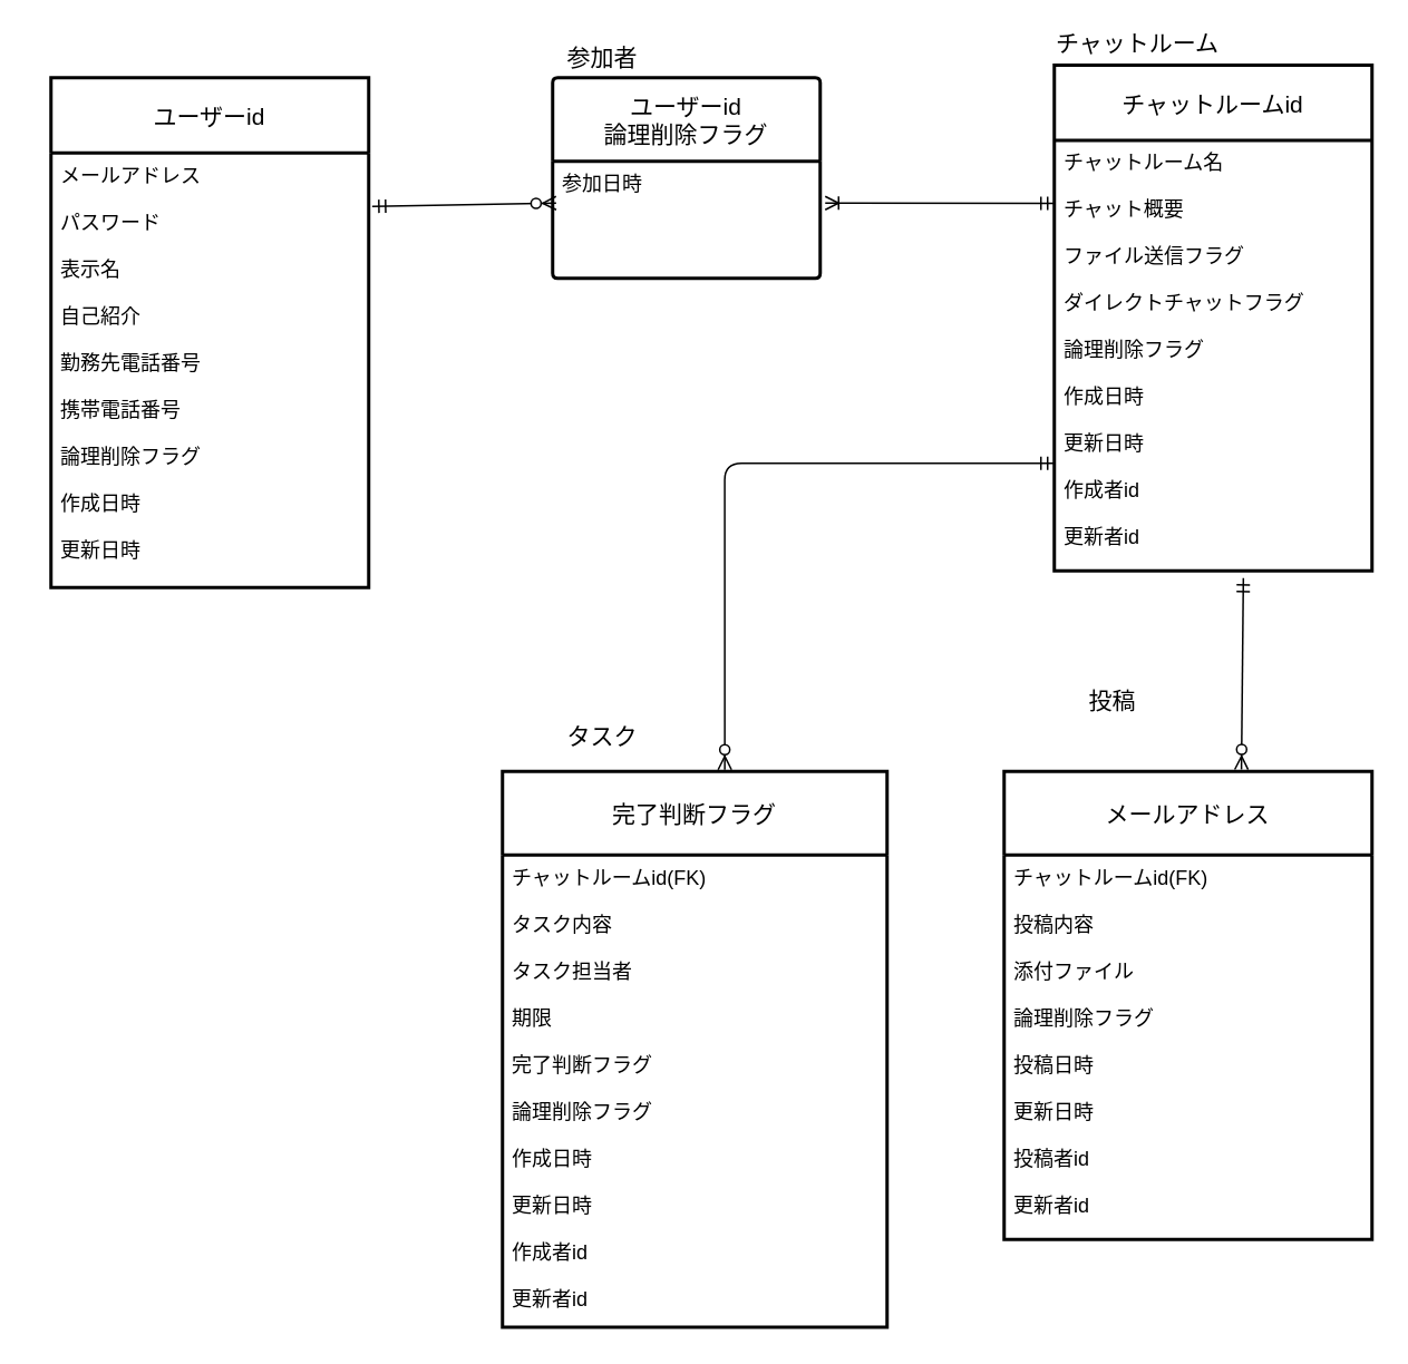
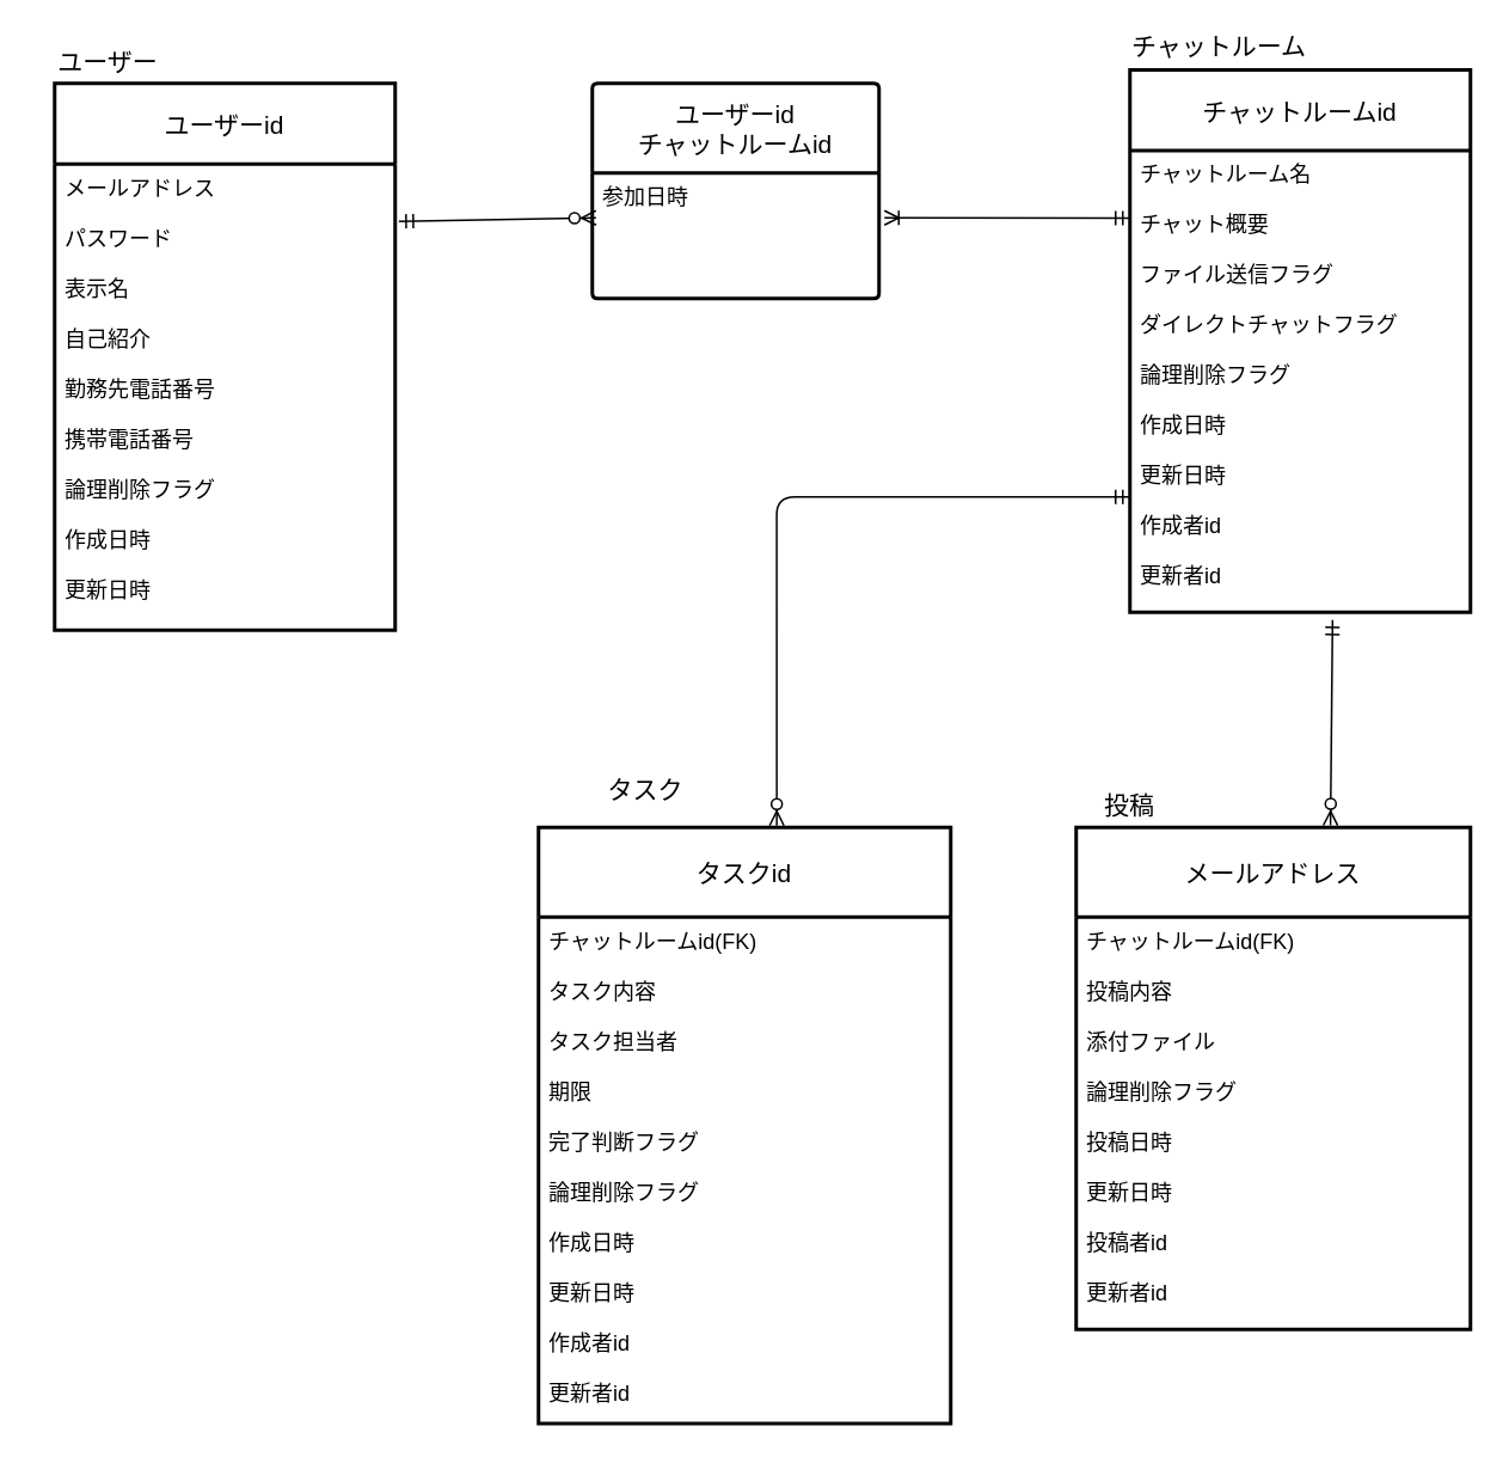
+ <mxCell id="2" value="ユーザー" style="text;align=center;verticalAlign=middle;spacingLeft=4;spacingRight=4;rotatable=0;points=[[0,0.5],[1,0.5]];portConstraint=eastwest;fontSize=14;" parent="1" vertex="1"><mxGeometry x="20" y="20" width="80" height="26" as="geometry" /></mxCell>
- <mxCell id="6" value="参加者" style="text;align=center;verticalAlign=middle;spacingLeft=4;spacingRight=4;rotatable=0;points=[[0,0.5],[1,0.5]];portConstraint=eastwest;fontSize=14;" parent="1" vertex="1"><mxGeometry x="320" y="20" width="80" height="26" as="geometry" /></mxCell>
- <mxCell id="19" value="ユーザーid&#10;論理削除フラグ" style="swimlane;childLayout=stackLayout;horizontal=1;startSize=50;horizontalStack=0;rounded=1;fontSize=14;fontStyle=0;strokeWidth=2;resizeParent=0;resizeLast=1;shadow=0;dashed=0;align=center;arcSize=2;" vertex="1" parent="1"><mxGeometry x="330" y="46" width="160" height="120" as="geometry" /></mxCell>
+ <mxCell id="19" value="ユーザーid&#10;チャットルームid" style="swimlane;childLayout=stackLayout;horizontal=1;startSize=50;horizontalStack=0;rounded=1;fontSize=14;fontStyle=0;strokeWidth=2;resizeParent=0;resizeLast=1;shadow=0;dashed=0;align=center;arcSize=2;" vertex="1" parent="1"><mxGeometry x="330" y="46" width="160" height="120" as="geometry" /></mxCell>
- <mxCell id="4" value="投稿" style="text;align=center;verticalAlign=middle;spacingLeft=4;spacingRight=4;rotatable=0;points=[[0,0.5],[1,0.5]];portConstraint=eastwest;fontSize=14;" parent="1" vertex="1"><mxGeometry x="625" y="405" width="80" height="26" as="geometry" /></mxCell>
+ <mxCell id="4" value="投稿" style="text;align=center;verticalAlign=middle;spacingLeft=4;spacingRight=4;rotatable=0;points=[[0,0.5],[1,0.5]];portConstraint=eastwest;fontSize=14;" parent="1" vertex="1"><mxGeometry x="590" y="435" width="80" height="26" as="geometry" /></mxCell>
- <mxCell id="11" value="完了判断フラグ" style="swimlane;childLayout=stackLayout;horizontal=1;startSize=50;horizontalStack=0;rounded=1;fontSize=14;fontStyle=0;strokeWidth=2;resizeParent=0;resizeLast=1;shadow=0;dashed=0;align=center;arcSize=0;" parent="1" vertex="1"><mxGeometry x="300" y="461" width="230" height="332.5" as="geometry" /></mxCell>
+ <mxCell id="11" value="タスクid" style="swimlane;childLayout=stackLayout;horizontal=1;startSize=50;horizontalStack=0;rounded=1;fontSize=14;fontStyle=0;strokeWidth=2;resizeParent=0;resizeLast=1;shadow=0;dashed=0;align=center;arcSize=0;" parent="1" vertex="1"><mxGeometry x="300" y="461" width="230" height="332.5" as="geometry" /></mxCell>
